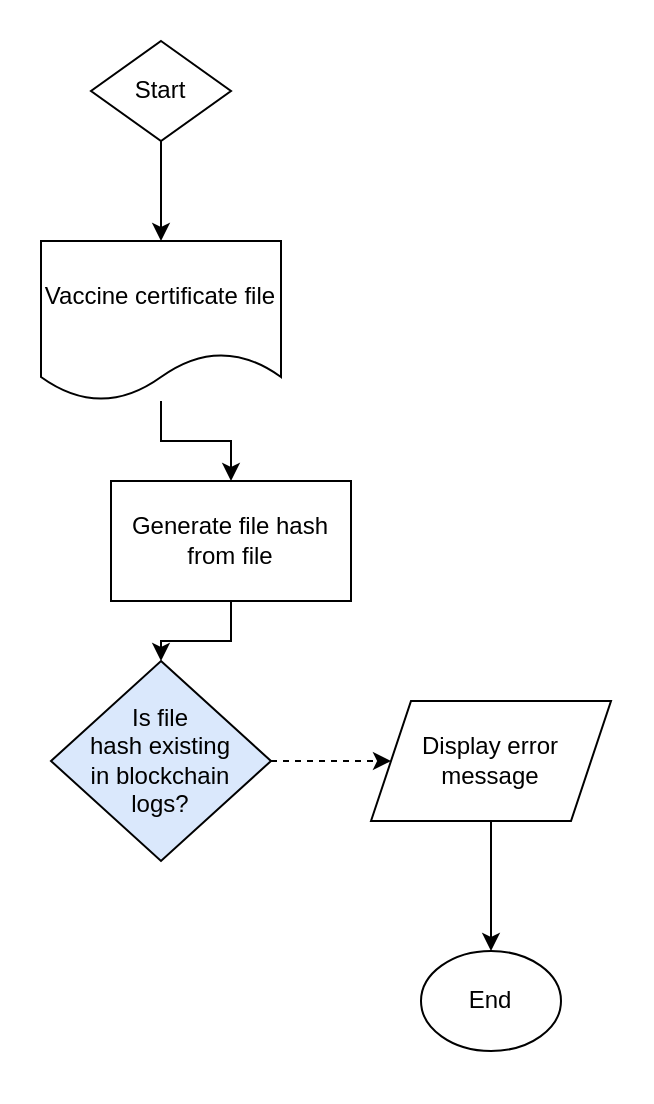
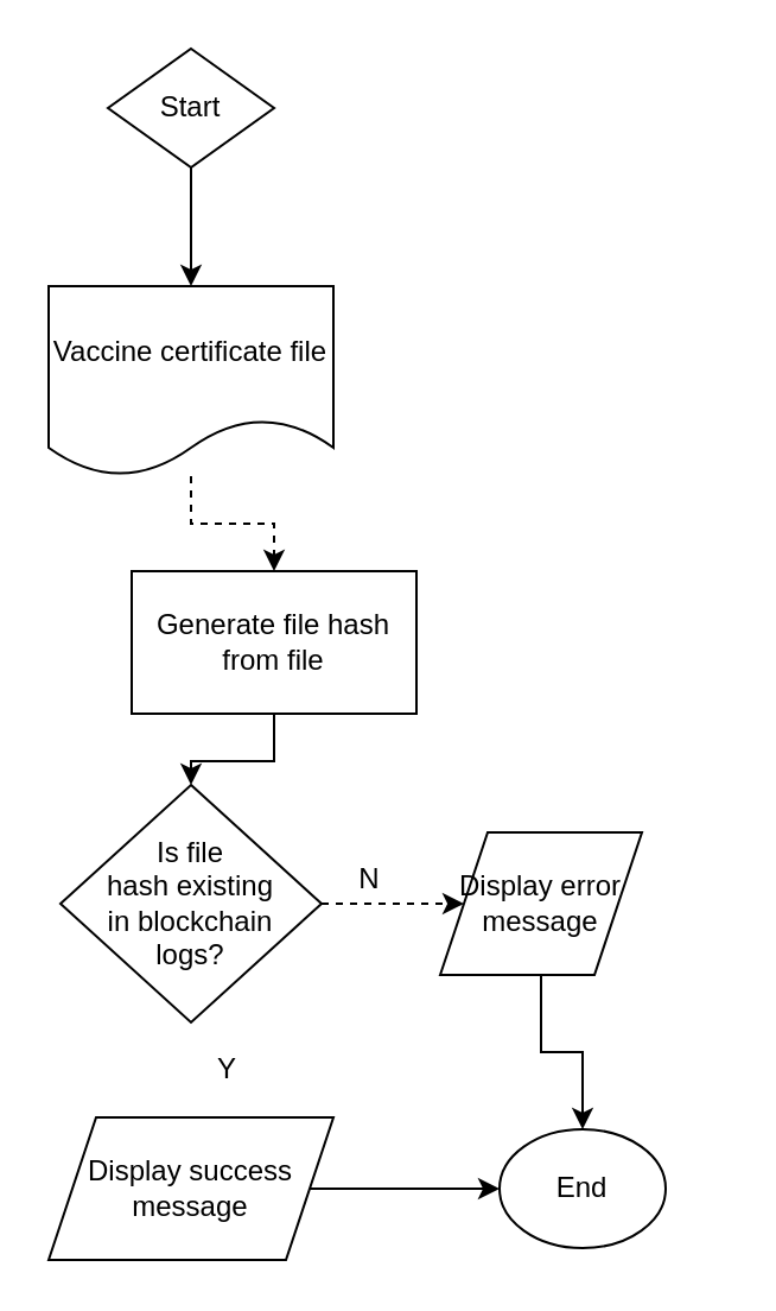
- <mxCell id="4" value="" style="edgeStyle=orthogonalEdgeStyle;rounded=0;orthogonalLoop=1;jettySize=auto;html=1;" parent="1" source="5" target="7" edge="1"><mxGeometry relative="1" as="geometry" /></mxCell>
+ <mxCell id="4" value="" style="edgeStyle=orthogonalEdgeStyle;rounded=0;orthogonalLoop=1;jettySize=auto;html=1;dashed=1;" parent="1" source="5" target="7" edge="1"><mxGeometry relative="1" as="geometry" /></mxCell>
+ <mxCell id="15" value="N" style="text;html=1;align=center;verticalAlign=middle;resizable=0;points=[];autosize=1;strokeColor=none;fillColor=none;" parent="1" vertex="1"><mxGeometry x="145" y="360" width="20" height="20" as="geometry" /></mxCell>
- <mxCell id="9" value="Is file &lt;br&gt;hash existing &lt;br&gt;in blockchain &lt;br&gt;logs?" style="rhombus;whiteSpace=wrap;html=1;fillColor=#dae8fc;" parent="1" vertex="1"><mxGeometry x="25" y="330" width="110" height="100" as="geometry" /></mxCell>
+ <mxCell id="9" value="Is file &lt;br&gt;hash existing &lt;br&gt;in blockchain &lt;br&gt;logs?" style="rhombus;whiteSpace=wrap;html=1;" parent="1" vertex="1"><mxGeometry x="25" y="330" width="110" height="100" as="geometry" /></mxCell>
- <mxCell id="11" value="Display error message" style="shape=parallelogram;perimeter=parallelogramPerimeter;whiteSpace=wrap;html=1;fixedSize=1;" parent="1" vertex="1"><mxGeometry x="185" y="350" width="120" height="60" as="geometry" /></mxCell>
+ <mxCell id="11" value="Display error message" style="shape=parallelogram;perimeter=parallelogramPerimeter;whiteSpace=wrap;html=1;fixedSize=1;" parent="1" vertex="1"><mxGeometry x="185" y="350" width="85" height="60" as="geometry" /></mxCell>
+ <mxCell id="16" value="Y" style="text;html=1;align=center;verticalAlign=middle;resizable=0;points=[];autosize=1;strokeColor=none;fillColor=none;" parent="1" vertex="1"><mxGeometry x="85" y="440" width="20" height="20" as="geometry" /></mxCell>
+ <mxCell id="13" value="Display success message" style="shape=parallelogram;perimeter=parallelogramPerimeter;whiteSpace=wrap;html=1;fixedSize=1;" parent="1" vertex="1"><mxGeometry x="20" y="470" width="120" height="60" as="geometry" /></mxCell>
+ <mxCell id="12" value="" style="edgeStyle=orthogonalEdgeStyle;rounded=0;orthogonalLoop=1;jettySize=auto;html=1;" parent="1" source="13" target="14" edge="1"><mxGeometry relative="1" as="geometry" /></mxCell>
